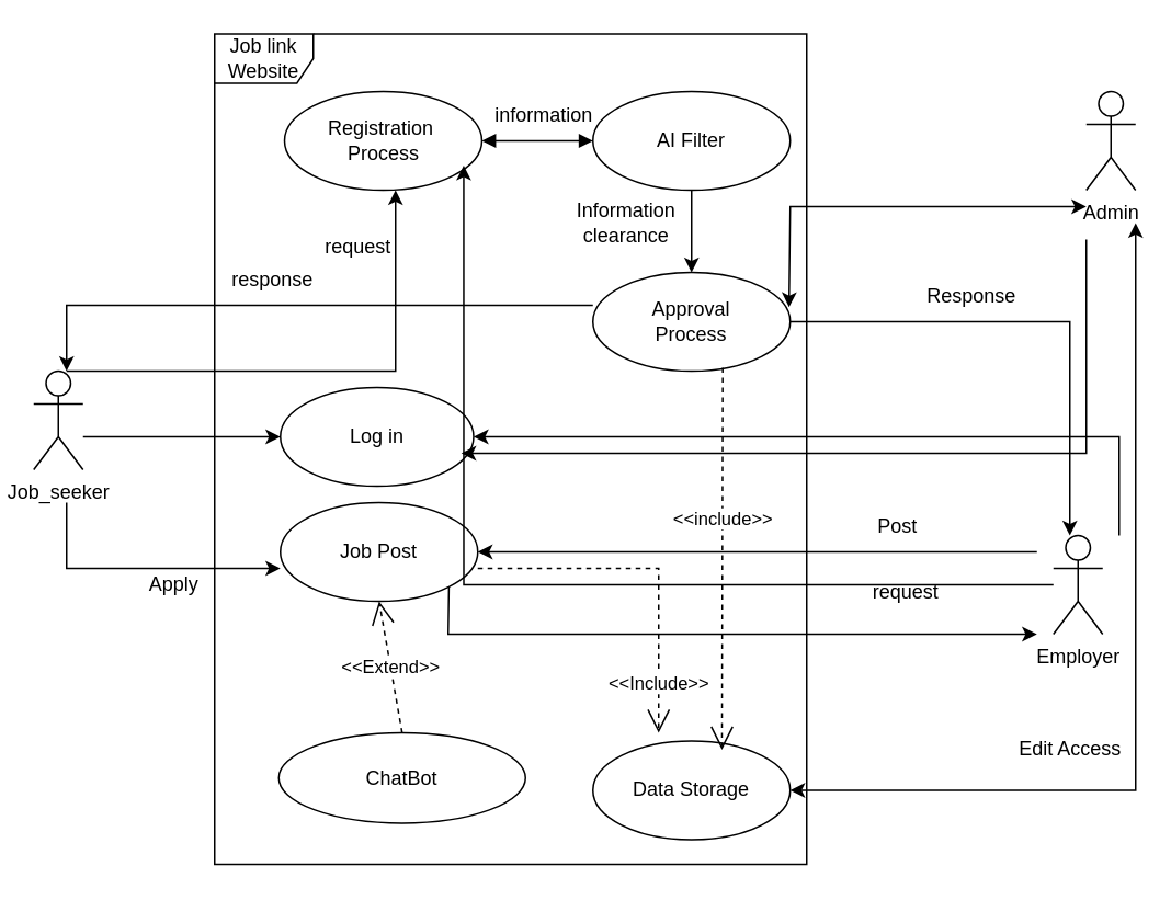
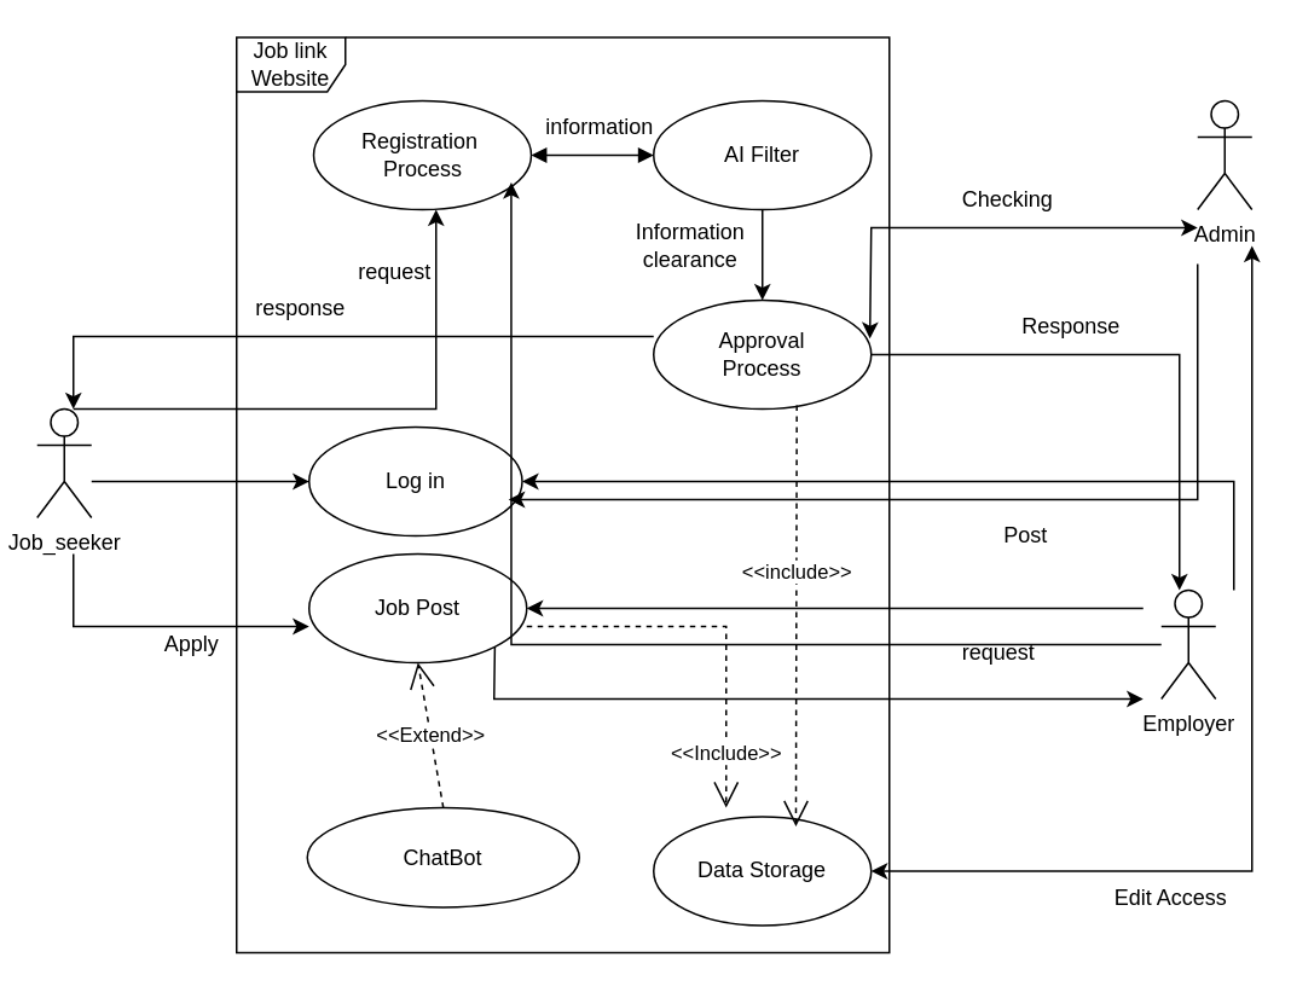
+ <mxCell id="21" value="Checking" style="text;html=1;align=center;verticalAlign=middle;resizable=0;points=[];autosize=1;strokeColor=none;fillColor=none;" parent="1" vertex="1"><mxGeometry x="520" y="95" width="70" height="30" as="geometry" /></mxCell>
- <mxCell id="29" value="Post" style="text;html=1;align=center;verticalAlign=middle;resizable=0;points=[];autosize=1;strokeColor=none;fillColor=none;" parent="1" vertex="1"><mxGeometry x="520" y="305" width="50" height="30" as="geometry" /></mxCell>
+ <mxCell id="29" value="Post" style="text;html=1;align=center;verticalAlign=middle;resizable=0;points=[];autosize=1;strokeColor=none;fillColor=none;" parent="1" vertex="1"><mxGeometry x="540" y="280" width="50" height="30" as="geometry" /></mxCell>
- <mxCell id="27" value="Edit Access" style="text;html=1;align=center;verticalAlign=middle;resizable=0;points=[];autosize=1;strokeColor=none;fillColor=none;" parent="1" vertex="1"><mxGeometry x="605" y="440" width="90" height="30" as="geometry" /></mxCell>
+ <mxCell id="27" value="Edit Access" style="text;html=1;align=center;verticalAlign=middle;resizable=0;points=[];autosize=1;strokeColor=none;fillColor=none;" parent="1" vertex="1"><mxGeometry x="600" y="480" width="90" height="30" as="geometry" /></mxCell>
